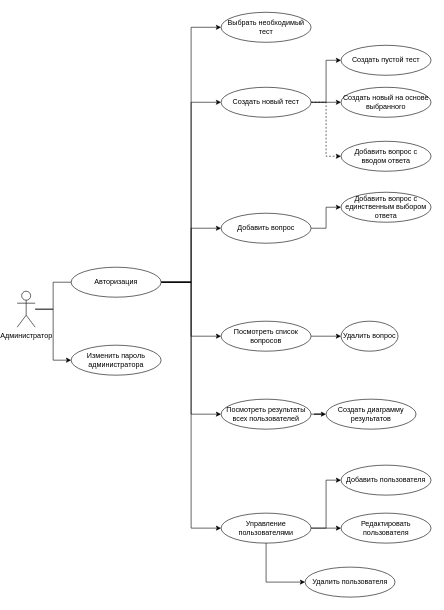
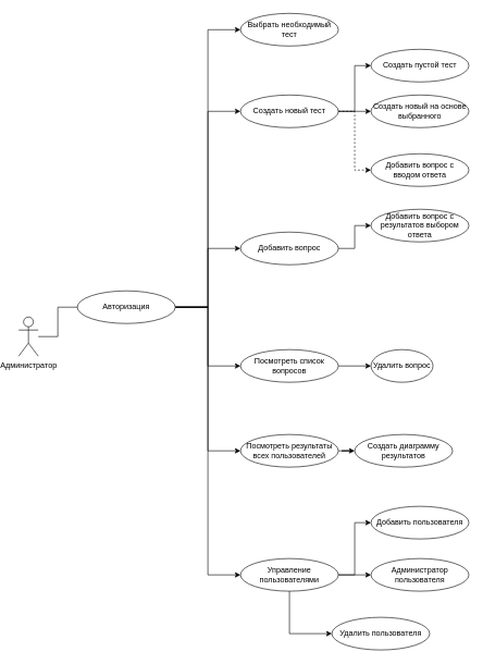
- <mxCell id="23" value="Добавить вопрос с единственным выбором ответа" style="ellipse;whiteSpace=wrap;html=1;" vertex="1" parent="1"><mxGeometry x="560" y="320" width="150" height="50" as="geometry" /></mxCell>
+ <mxCell id="23" value="Добавить вопрос с результатов выбором ответа" style="ellipse;whiteSpace=wrap;html=1;" vertex="1" parent="1"><mxGeometry x="560" y="320" width="150" height="50" as="geometry" /></mxCell>
- <mxCell id="3" style="edgeStyle=orthogonalEdgeStyle;rounded=0;orthogonalLoop=1;jettySize=auto;html=1;entryX=0;entryY=0.5;entryDx=0;entryDy=0;" edge="1" parent="1" source="4" target="12"><mxGeometry relative="1" as="geometry" /></mxCell>
- <mxCell id="12" value="Изменить пароль администратора" style="ellipse;whiteSpace=wrap;html=1;" vertex="1" parent="1"><mxGeometry x="110" y="575" width="150" height="50" as="geometry" /></mxCell>
- <mxCell id="35" value="Редактировать пользователя" style="ellipse;whiteSpace=wrap;html=1;" vertex="1" parent="1"><mxGeometry x="560" y="855" width="150" height="50" as="geometry" /></mxCell>
+ <mxCell id="35" value="Администратор пользователя" style="ellipse;whiteSpace=wrap;html=1;" vertex="1" parent="1"><mxGeometry x="560" y="855" width="150" height="50" as="geometry" /></mxCell>
